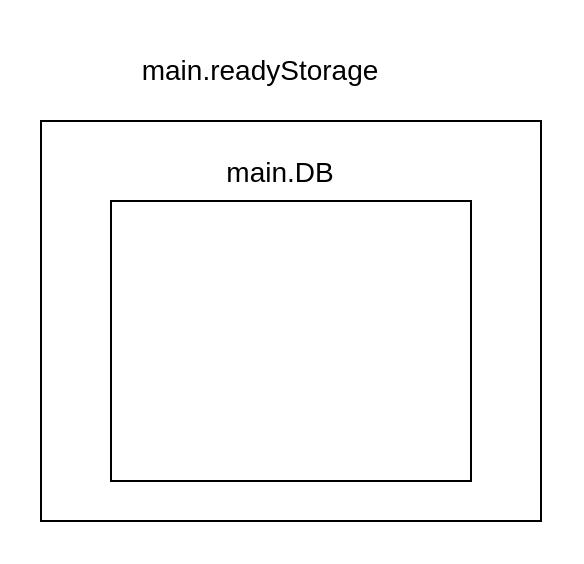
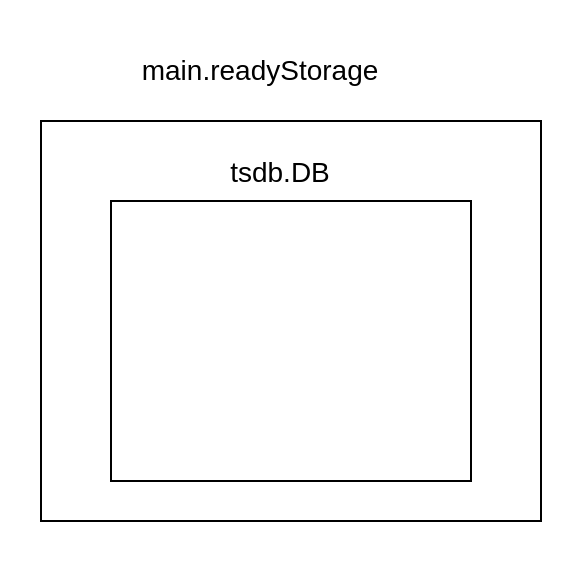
- <mxCell id="5" value="&lt;font style=&quot;font-size: 14px;&quot;&gt;main.DB&lt;/font&gt;" style="text;html=1;strokeColor=none;fillColor=none;align=center;verticalAlign=middle;whiteSpace=wrap;rounded=0;" vertex="1" parent="1"><mxGeometry x="110" y="71" width="60" height="30" as="geometry" /></mxCell>
+ <mxCell id="5" value="&lt;font style=&quot;font-size: 14px;&quot;&gt;tsdb.DB&lt;/font&gt;" style="text;html=1;strokeColor=none;fillColor=none;align=center;verticalAlign=middle;whiteSpace=wrap;rounded=0;" vertex="1" parent="1"><mxGeometry x="110" y="71" width="60" height="30" as="geometry" /></mxCell>
